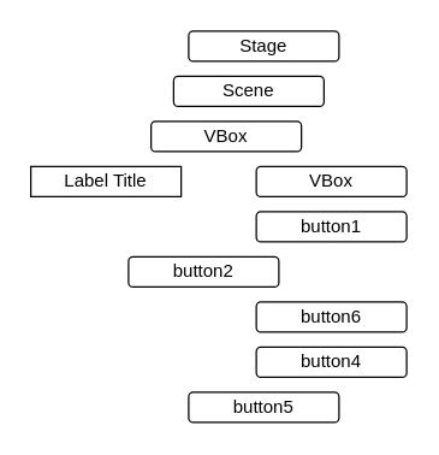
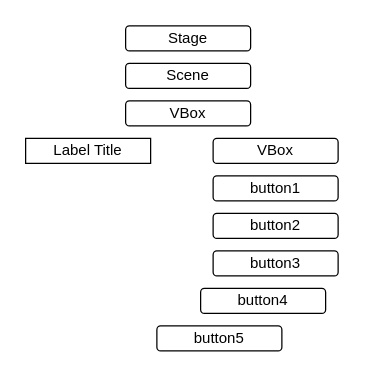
- <mxCell id="2" value="Stage" style="rounded=1;whiteSpace=wrap;html=1;" vertex="1" parent="1"><mxGeometry x="125" y="20" width="100" height="20" as="geometry" /></mxCell>
+ <mxCell id="2" value="Stage" style="rounded=1;whiteSpace=wrap;html=1;" vertex="1" parent="1"><mxGeometry x="100" y="20" width="100" height="20" as="geometry" /></mxCell>
- <mxCell id="3" value="Scene" style="rounded=1;whiteSpace=wrap;html=1;" vertex="1" parent="1"><mxGeometry x="115" y="50" width="100" height="20" as="geometry" /></mxCell>
+ <mxCell id="3" value="Scene" style="rounded=1;whiteSpace=wrap;html=1;" vertex="1" parent="1"><mxGeometry x="100" y="50" width="100" height="20" as="geometry" /></mxCell>
- <mxCell id="6" value="button2" style="rounded=1;whiteSpace=wrap;html=1;" vertex="1" parent="1"><mxGeometry x="85" y="170" width="100" height="20" as="geometry" /></mxCell>
+ <mxCell id="6" value="button2" style="rounded=1;whiteSpace=wrap;html=1;" vertex="1" parent="1"><mxGeometry x="170" y="170" width="100" height="20" as="geometry" /></mxCell>
- <mxCell id="9" value="button6" style="rounded=1;whiteSpace=wrap;html=1;" vertex="1" parent="1"><mxGeometry x="170" y="200" width="100" height="20" as="geometry" /></mxCell>
+ <mxCell id="9" value="button3" style="rounded=1;whiteSpace=wrap;html=1;" vertex="1" parent="1"><mxGeometry x="170" y="200" width="100" height="20" as="geometry" /></mxCell>
- <mxCell id="7" value="button4" style="rounded=1;whiteSpace=wrap;html=1;" vertex="1" parent="1"><mxGeometry x="170" y="230" width="100" height="20" as="geometry" /></mxCell>
+ <mxCell id="7" value="button4" style="rounded=1;whiteSpace=wrap;html=1;" vertex="1" parent="1"><mxGeometry x="160" y="230" width="100" height="20" as="geometry" /></mxCell>
